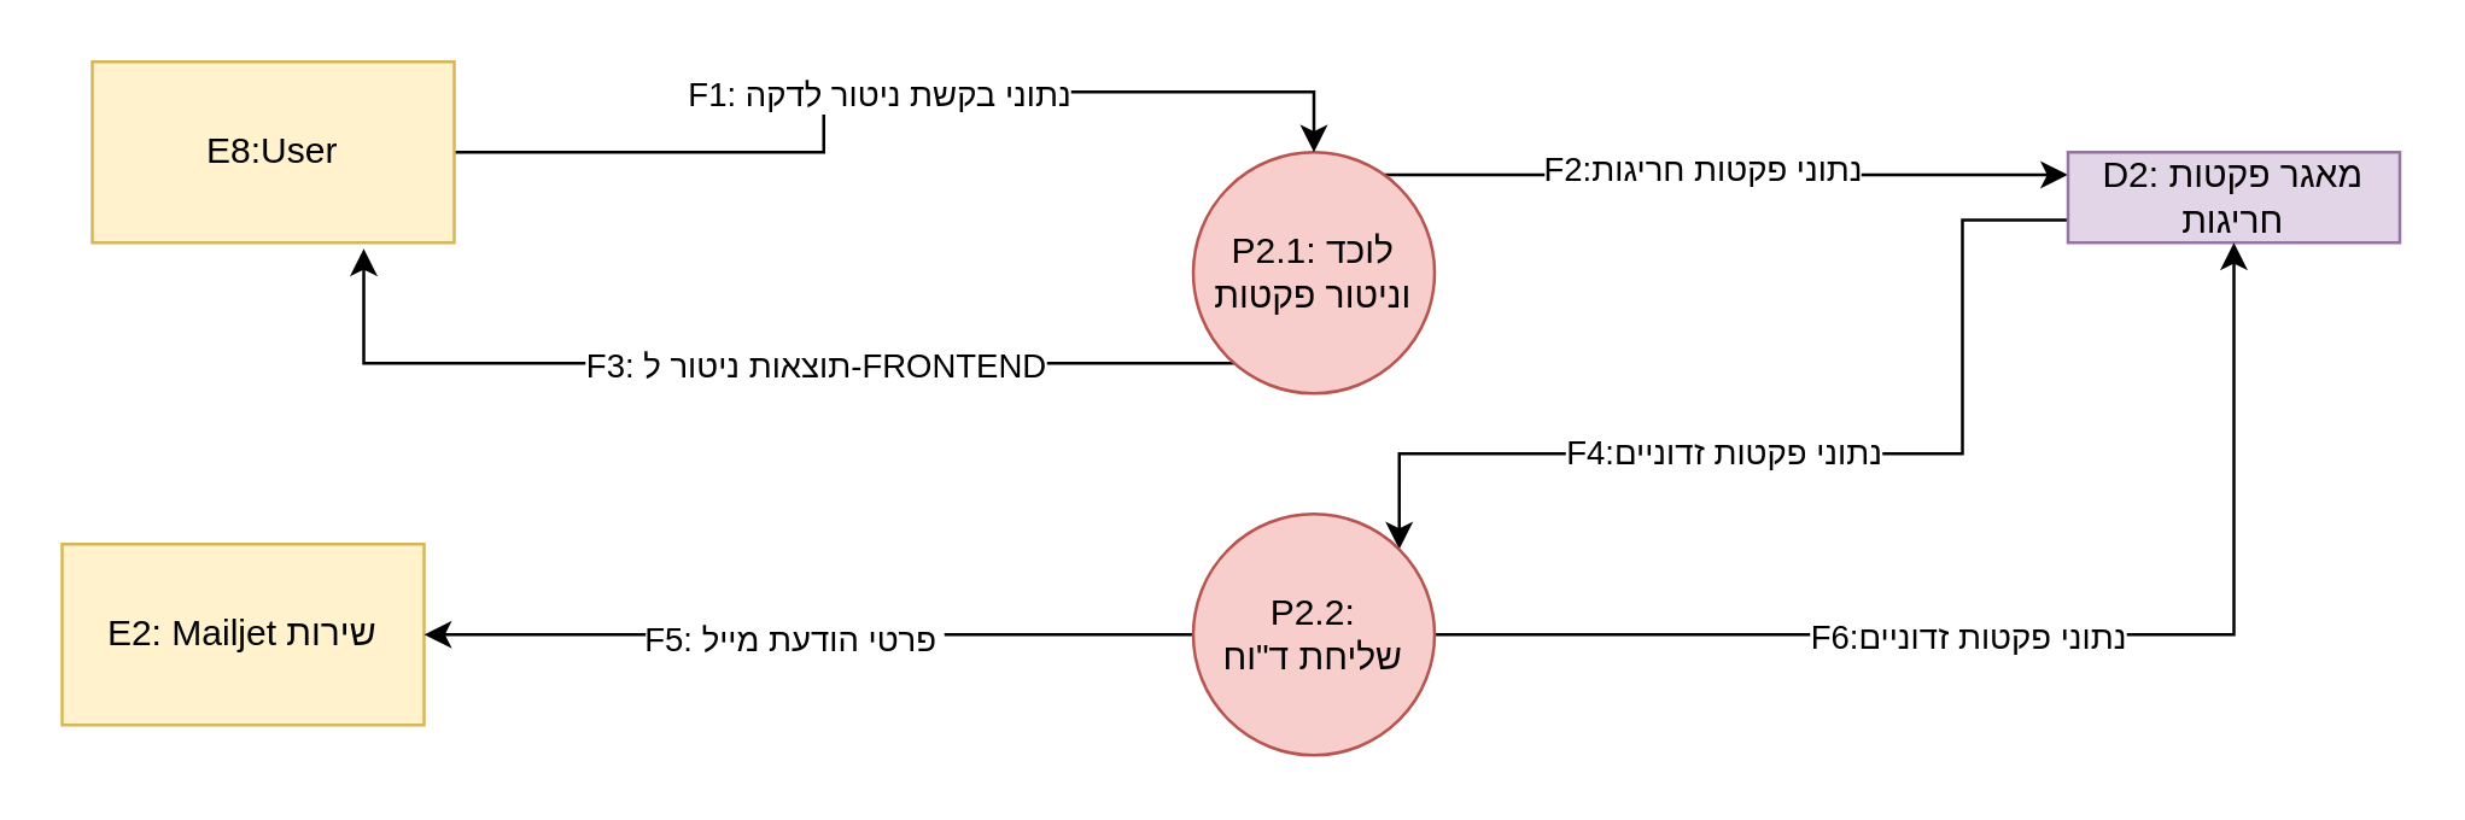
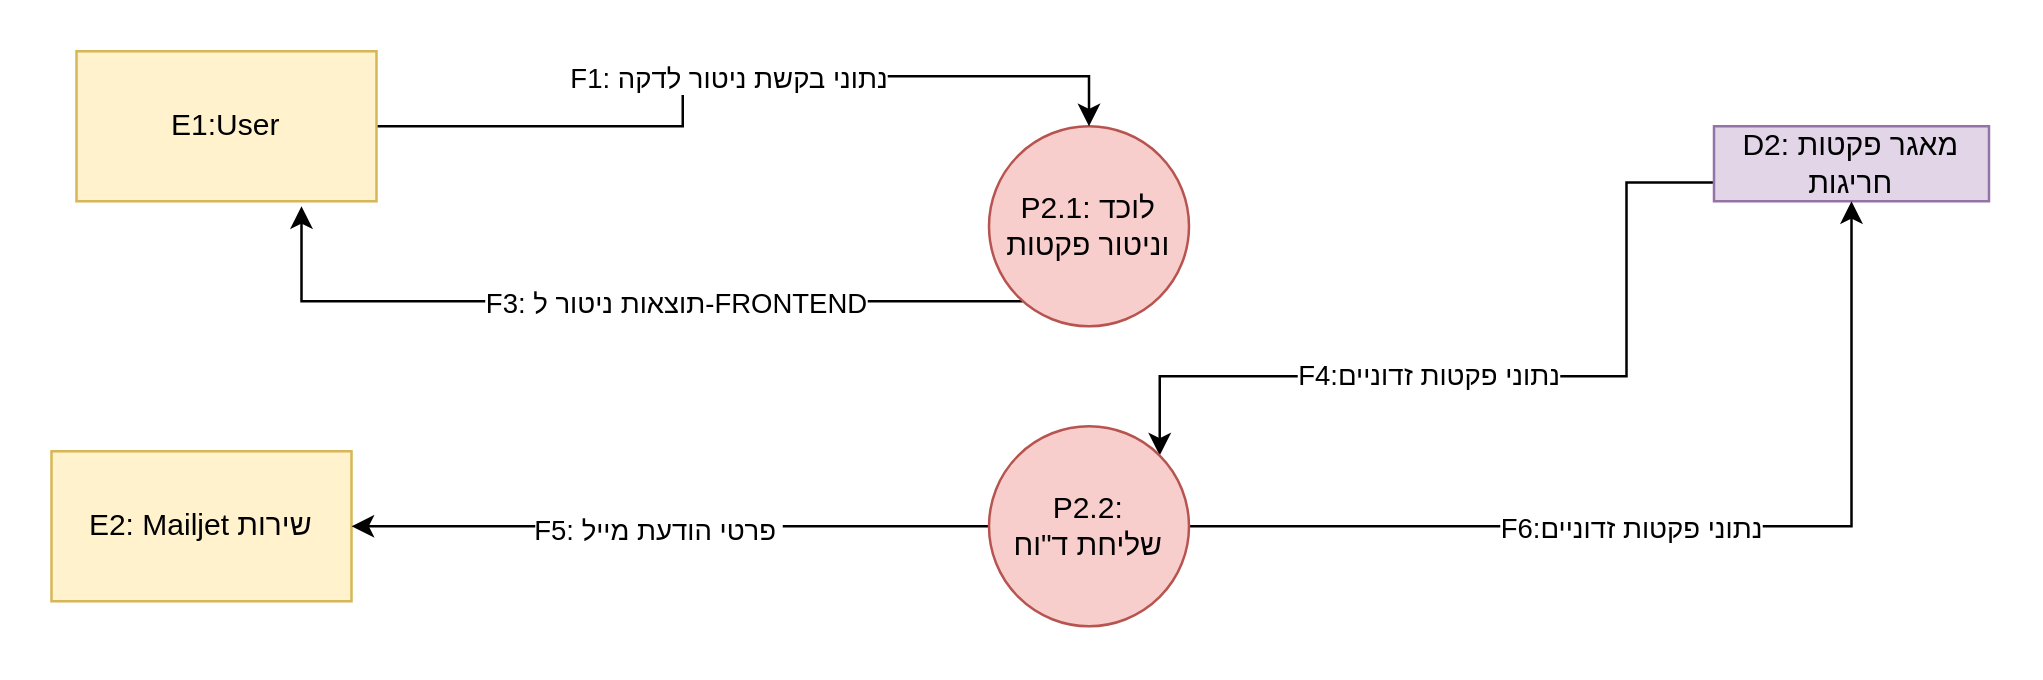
- <mxCell id="12" value="E8:User" style="rounded=0;whiteSpace=wrap;html=1;fillColor=#fff2cc;strokeColor=#d6b656;" parent="1" vertex="1"><mxGeometry x="30" y="20" width="120" height="60" as="geometry" /></mxCell>
+ <mxCell id="12" value="E1:User" style="rounded=0;whiteSpace=wrap;html=1;fillColor=#fff2cc;strokeColor=#d6b656;" parent="1" vertex="1"><mxGeometry x="30" y="20" width="120" height="60" as="geometry" /></mxCell>
- <mxCell id="4" style="edgeStyle=orthogonalEdgeStyle;rounded=0;orthogonalLoop=1;jettySize=auto;html=1;entryX=0;entryY=0.25;entryDx=0;entryDy=0;" parent="1" source="6" target="9" edge="1"><mxGeometry relative="1" as="geometry"><Array as="points"><mxPoint x="573" y="58" /></Array></mxGeometry></mxCell>
- <mxCell id="5" value="F2:נתוני פקטות&amp;nbsp;חריגות" style="edgeLabel;html=1;align=center;verticalAlign=middle;resizable=0;points=[];" parent="4" vertex="1" connectable="0"><mxGeometry x="-0.077" y="3" relative="1" as="geometry"><mxPoint y="1" as="offset" /></mxGeometry></mxCell>
